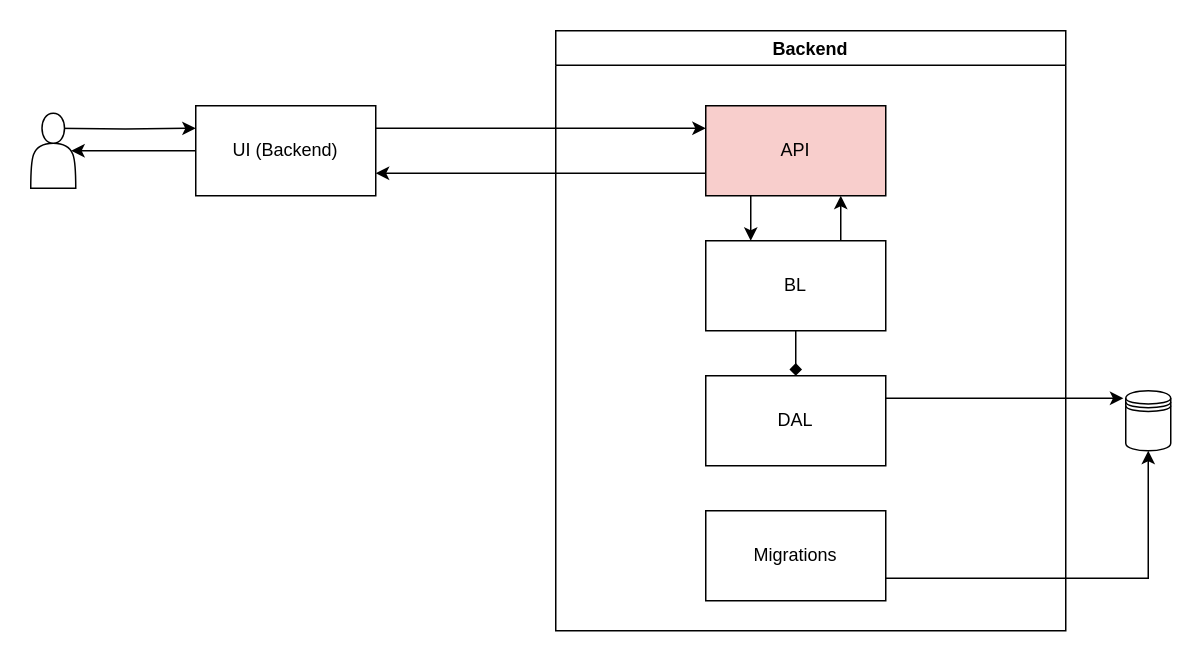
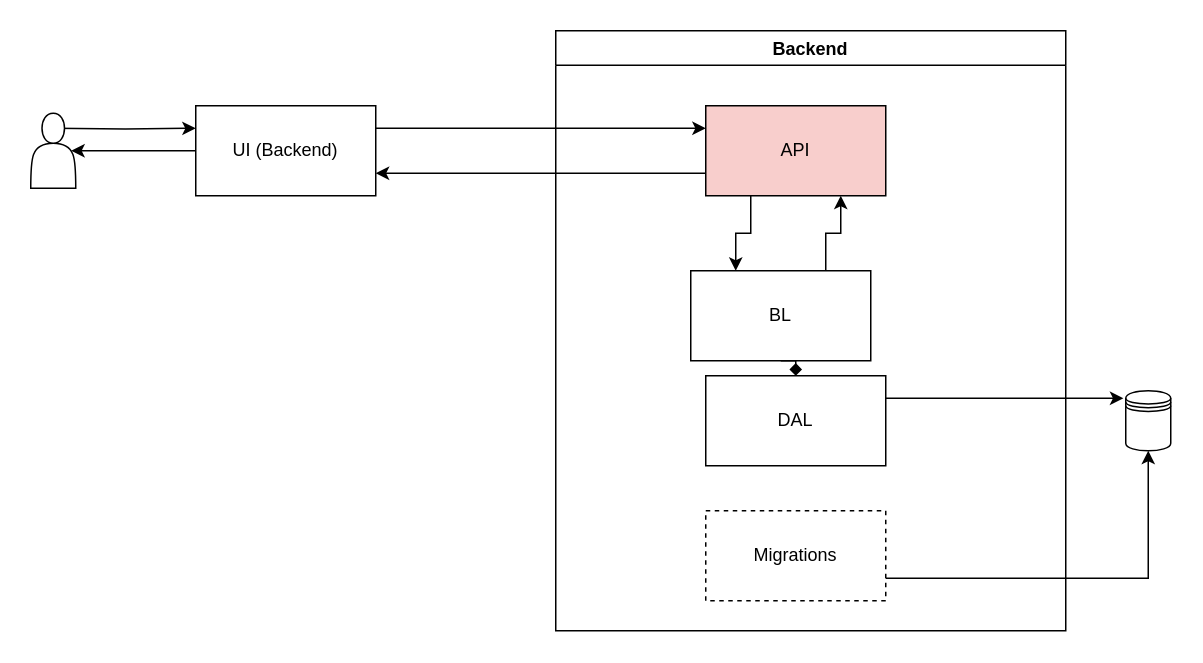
- <mxCell id="13" value="BL" style="rounded=0;whiteSpace=wrap;html=1;" vertex="1" parent="8"><mxGeometry x="100" y="140" width="120" height="60" as="geometry" /></mxCell>
+ <mxCell id="13" value="BL" style="rounded=0;whiteSpace=wrap;html=1;" vertex="1" parent="8"><mxGeometry x="90" y="160" width="120" height="60" as="geometry" /></mxCell>
- <mxCell id="15" value="Migrations" style="rounded=0;whiteSpace=wrap;html=1;" vertex="1" parent="8"><mxGeometry x="100" y="320" width="120" height="60" as="geometry" /></mxCell>
+ <mxCell id="15" value="Migrations" style="rounded=0;whiteSpace=wrap;html=1;dashed=1;" vertex="1" parent="8"><mxGeometry x="100" y="320" width="120" height="60" as="geometry" /></mxCell>
